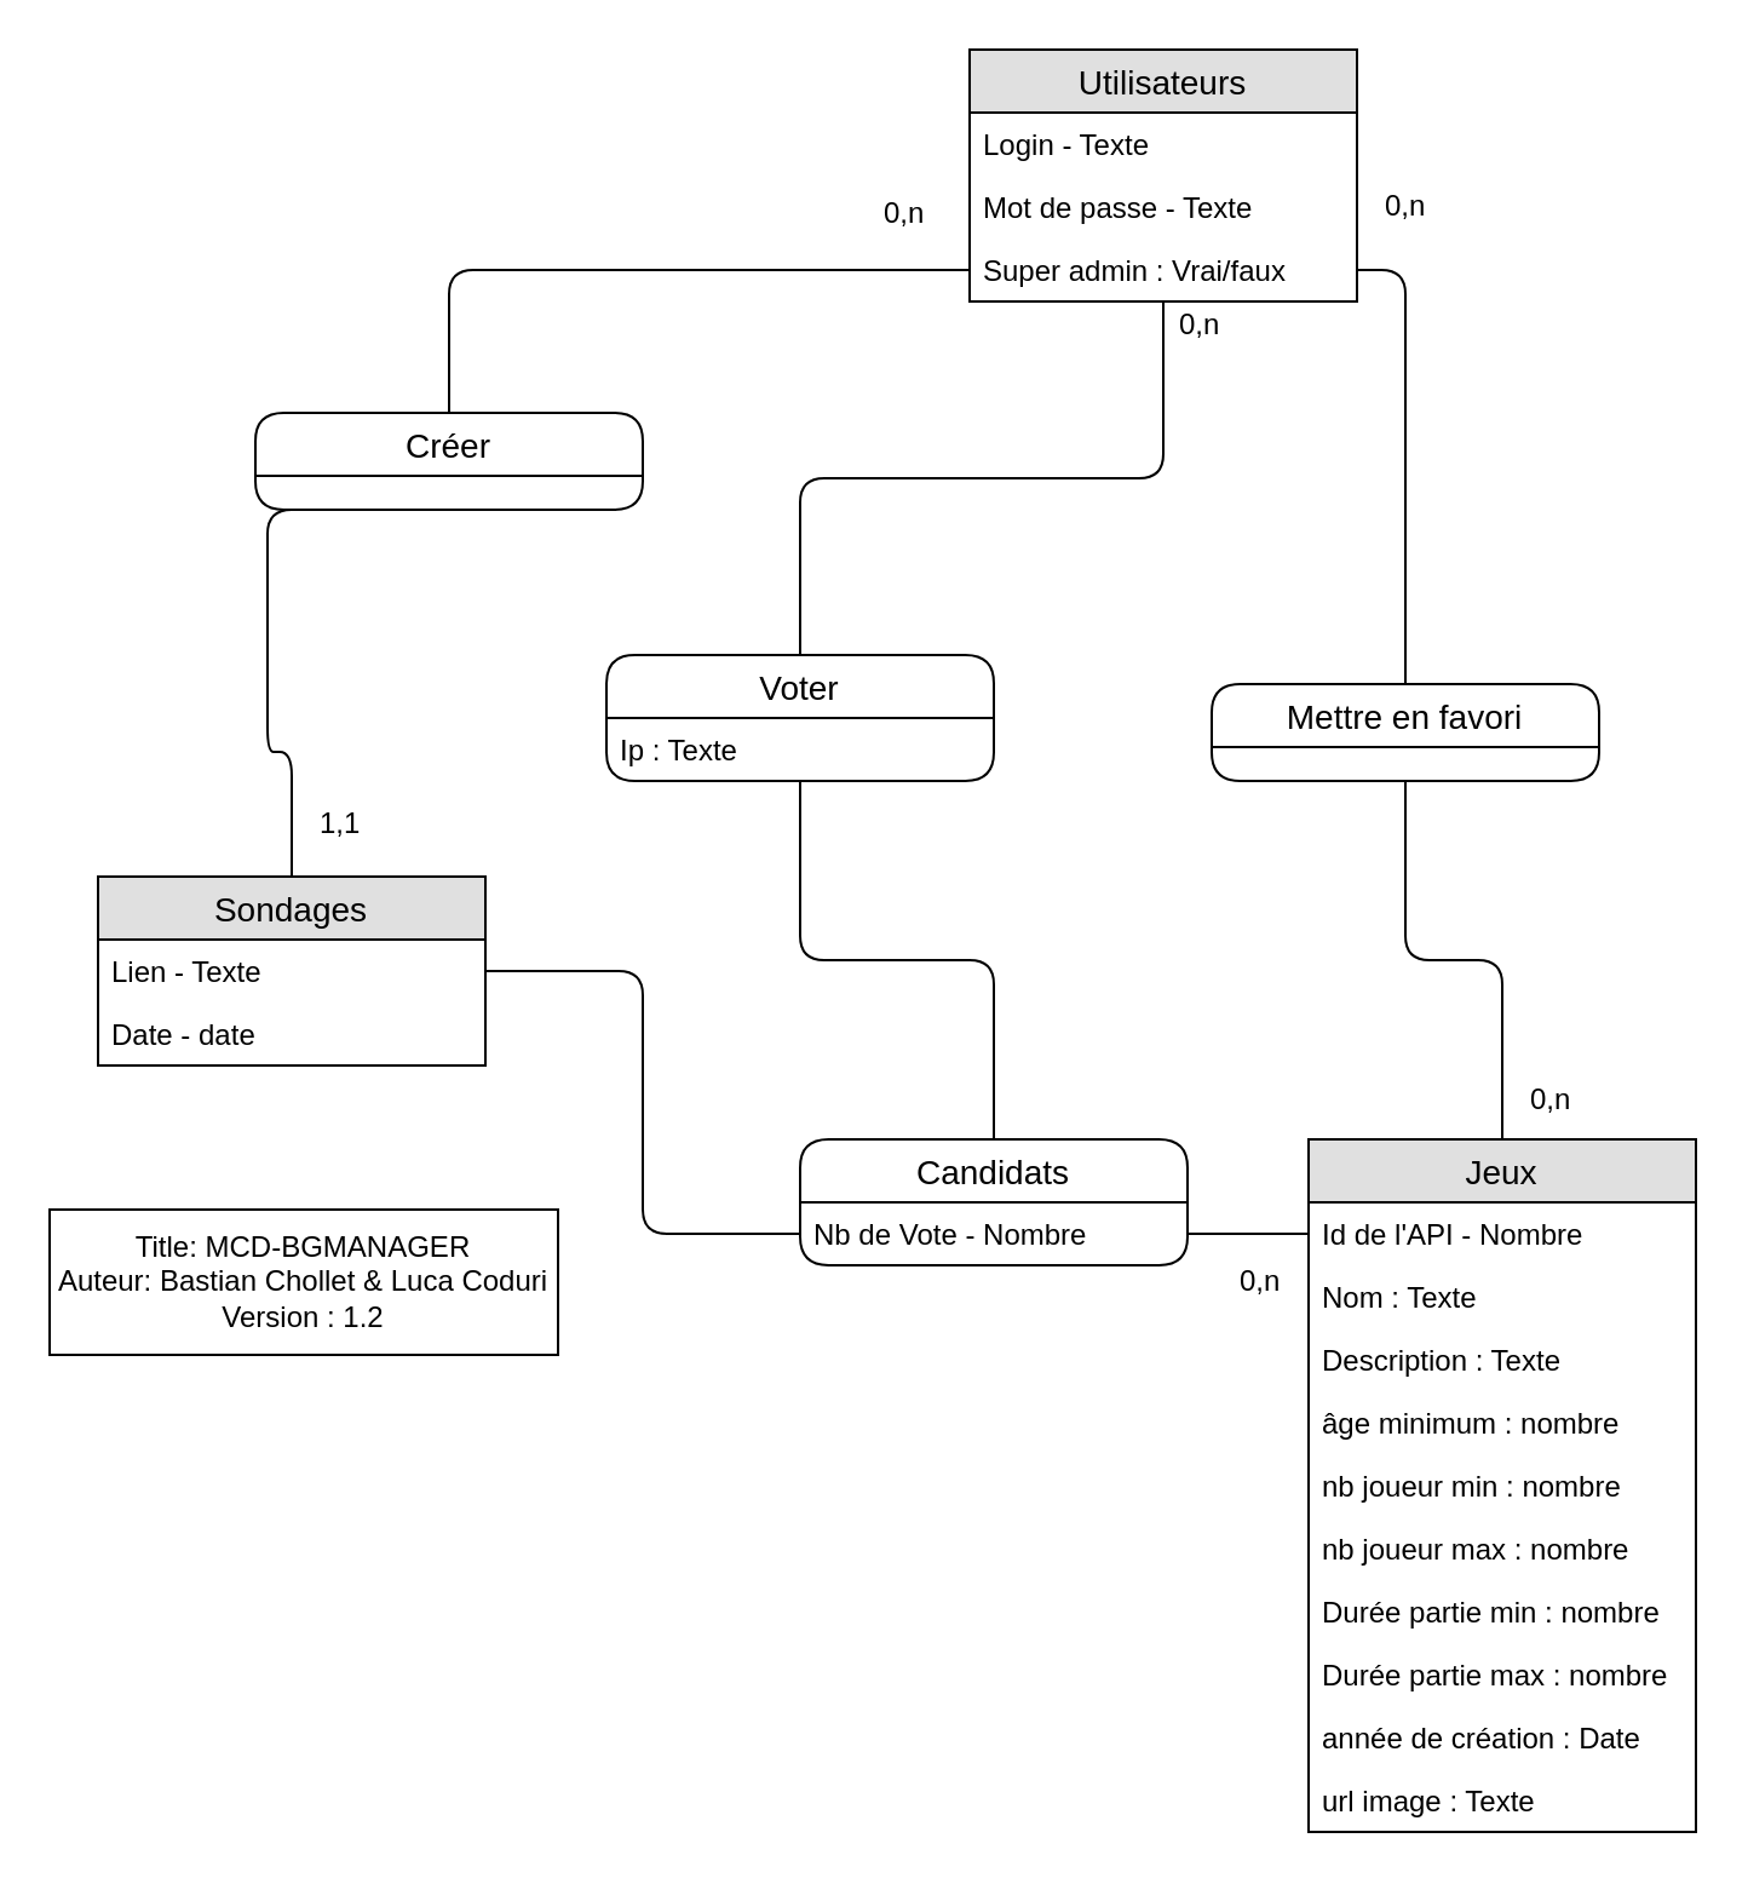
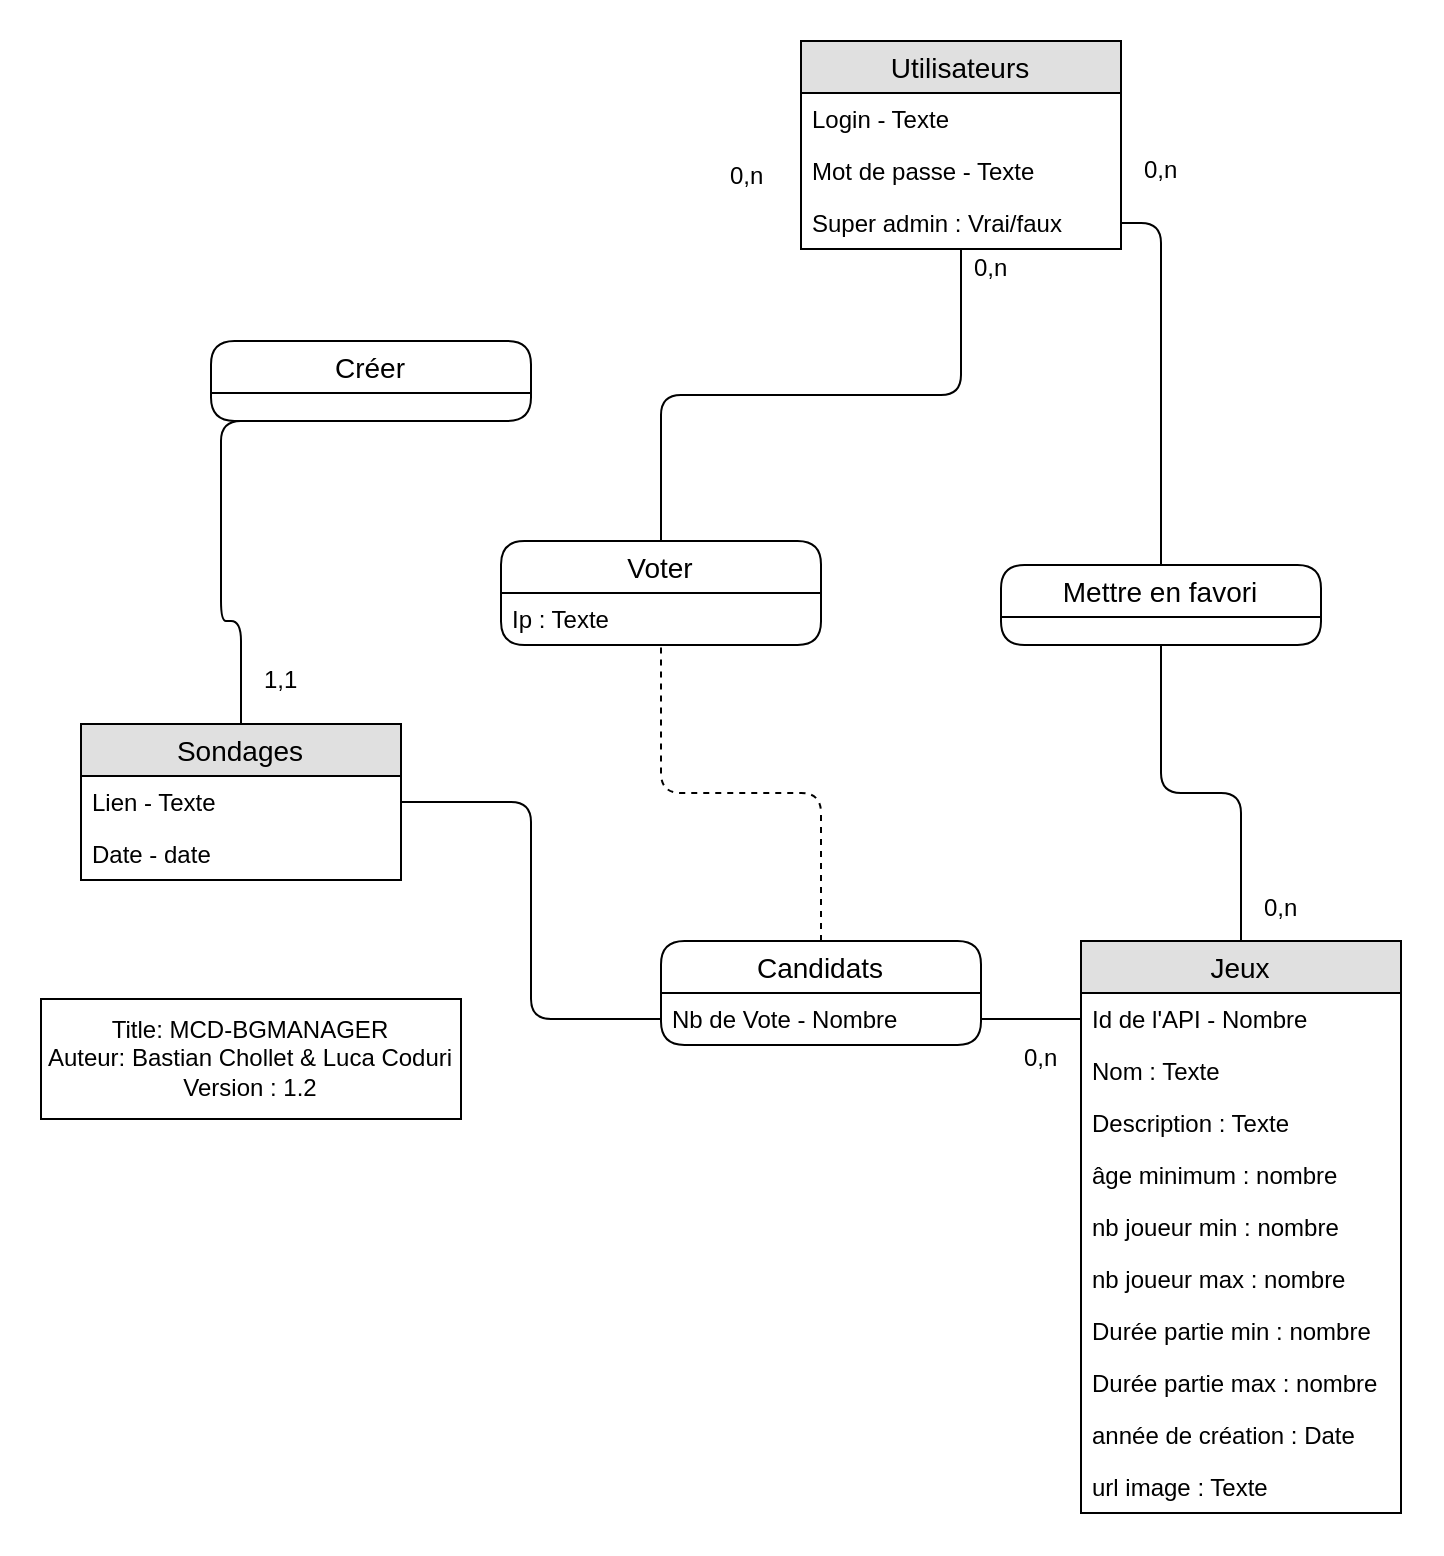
- <mxCell id="13" value="" style="endArrow=none;html=1;exitX=0.5;exitY=0;exitDx=0;exitDy=0;entryX=0;entryY=0.5;entryDx=0;entryDy=0;edgeStyle=orthogonalEdgeStyle;" parent="1" source="30" target="6" edge="1"><mxGeometry width="50" height="50" relative="1" as="geometry"><mxPoint x="130" y="230" as="sourcePoint" /><mxPoint x="300" y="210.5" as="targetPoint" /></mxGeometry></mxCell>
- <mxCell id="14" style="edgeStyle=orthogonalEdgeStyle;rounded=1;orthogonalLoop=1;jettySize=auto;html=1;entryX=0.5;entryY=1;entryDx=0;entryDy=0;endArrow=none;endFill=0;" parent="1" source="15" target="32" edge="1"><mxGeometry relative="1" as="geometry" /></mxCell>
+ <mxCell id="14" style="edgeStyle=orthogonalEdgeStyle;rounded=1;orthogonalLoop=1;jettySize=auto;html=1;entryX=0.5;entryY=1;entryDx=0;entryDy=0;endArrow=none;endFill=0;dashed=1;" parent="1" source="15" target="32" edge="1"><mxGeometry relative="1" as="geometry" /></mxCell>
